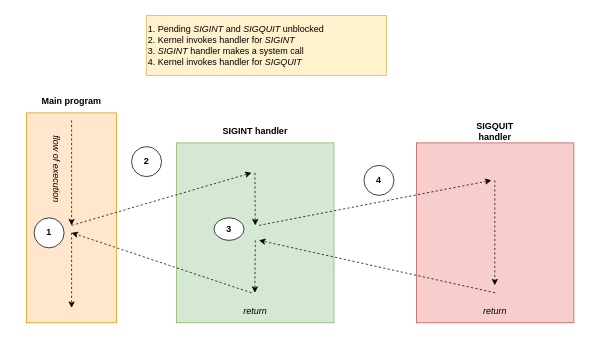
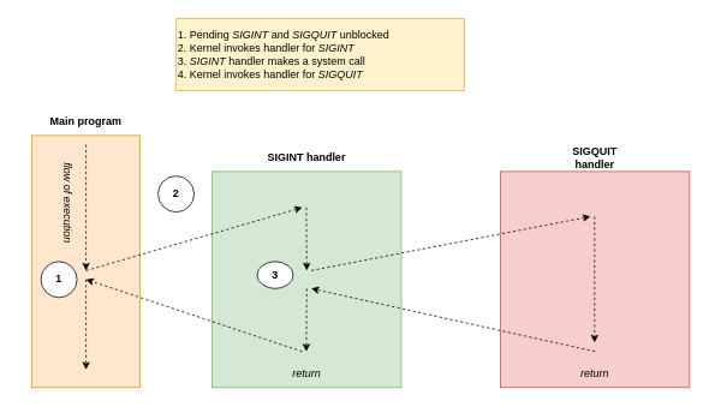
- <mxCell id="20" value="4" style="ellipse;whiteSpace=wrap;html=1;aspect=fixed;fontStyle=1" vertex="1" parent="1"><mxGeometry x="485" y="220" width="40" height="40" as="geometry" /></mxCell>
